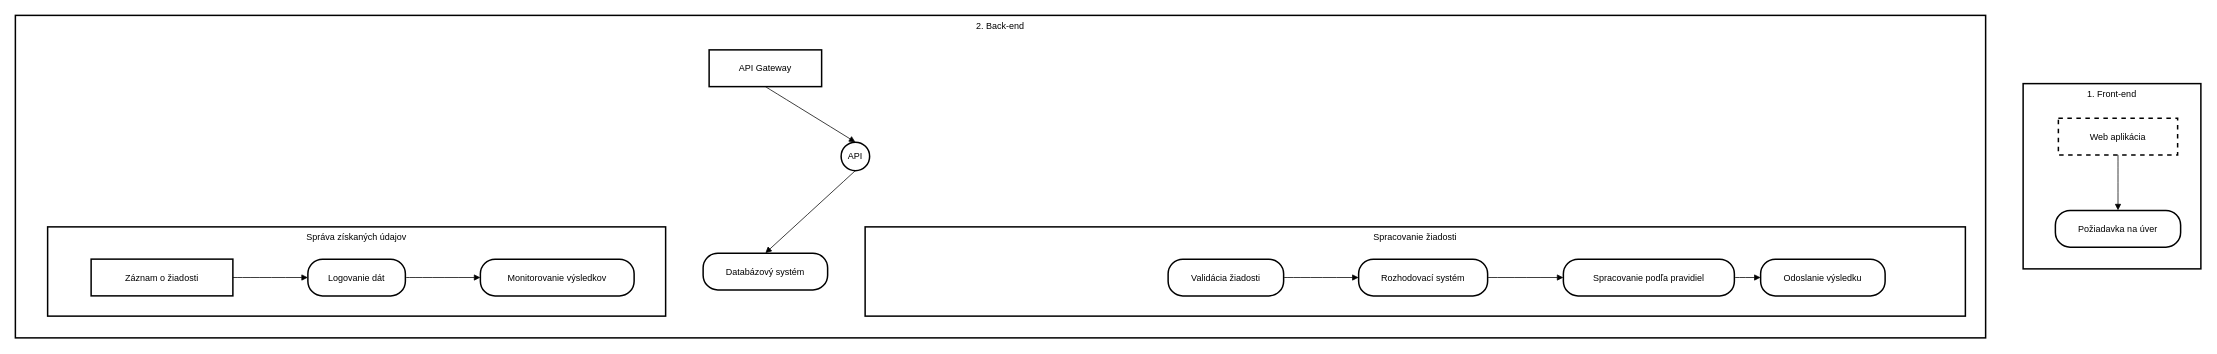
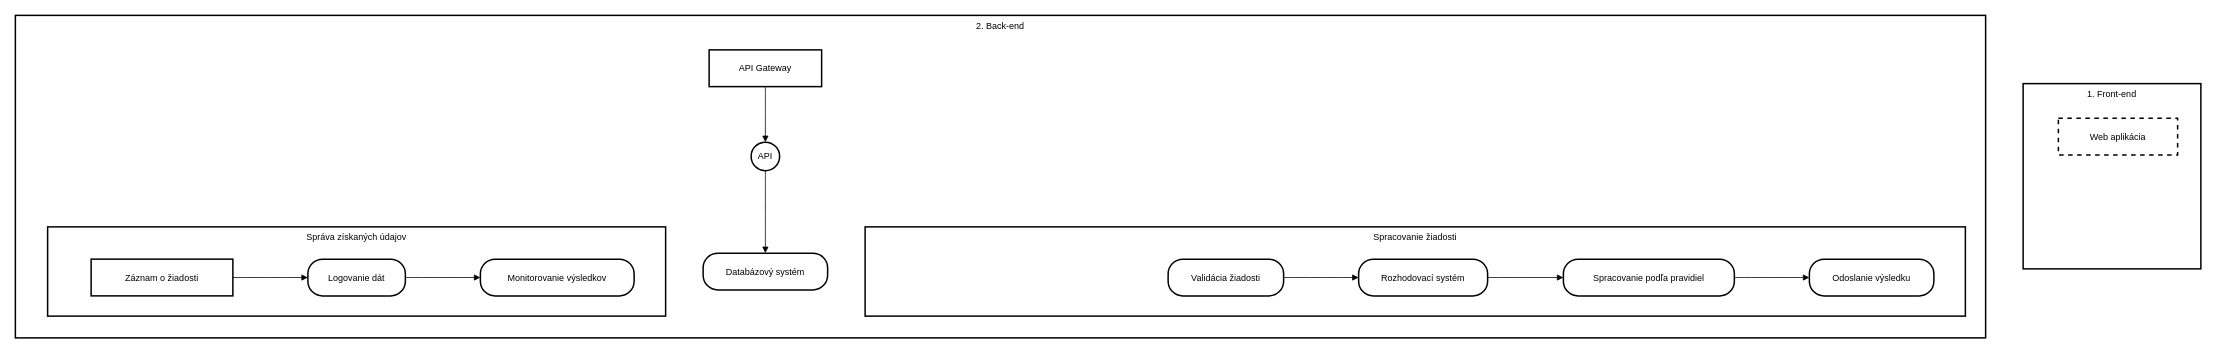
- <mxCell id="10" value="API" style="ellipse;aspect=fixed;strokeWidth=2;whiteSpace=wrap;" vertex="1" parent="2"><mxGeometry x="1101" y="169" width="38" height="38" as="geometry" /></mxCell>
+ <mxCell id="10" value="API" style="ellipse;aspect=fixed;strokeWidth=2;whiteSpace=wrap;" vertex="1" parent="2"><mxGeometry x="981" y="169" width="38" height="38" as="geometry" /></mxCell>
- <mxCell id="25" value="" style="curved=1;startArrow=none;endArrow=block;exitX=0.5;exitY=0.98;entryX=0.5;entryY=0;" edge="1" parent="22" source="23" target="24"><mxGeometry relative="1" as="geometry"><Array as="points" /></mxGeometry></mxCell>
- <mxCell id="24" value="Požiadavka na úver" style="rounded=1;arcSize=40;strokeWidth=2" vertex="1" parent="22"><mxGeometry x="43" y="169" width="167" height="49" as="geometry" /></mxCell>
- <mxCell id="16" value="Odoslanie výsledku" style="rounded=1;arcSize=40;strokeWidth=2" vertex="1" parent="12"><mxGeometry x="1194" y="43" width="166" height="49" as="geometry" /></mxCell>
+ <mxCell id="16" value="Odoslanie výsledku" style="rounded=1;arcSize=40;strokeWidth=2" vertex="1" parent="12"><mxGeometry x="1259" y="43" width="166" height="49" as="geometry" /></mxCell>
